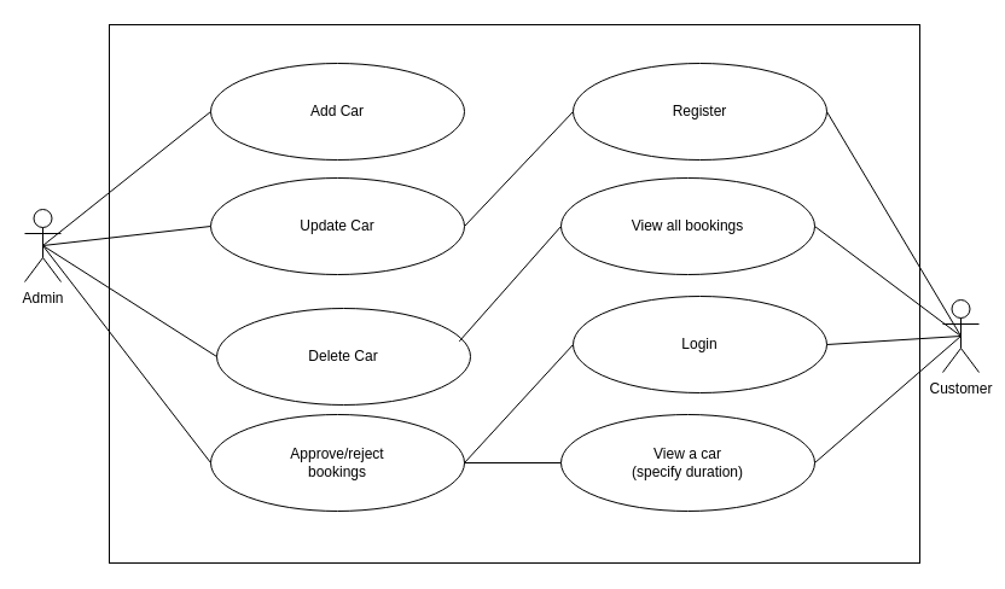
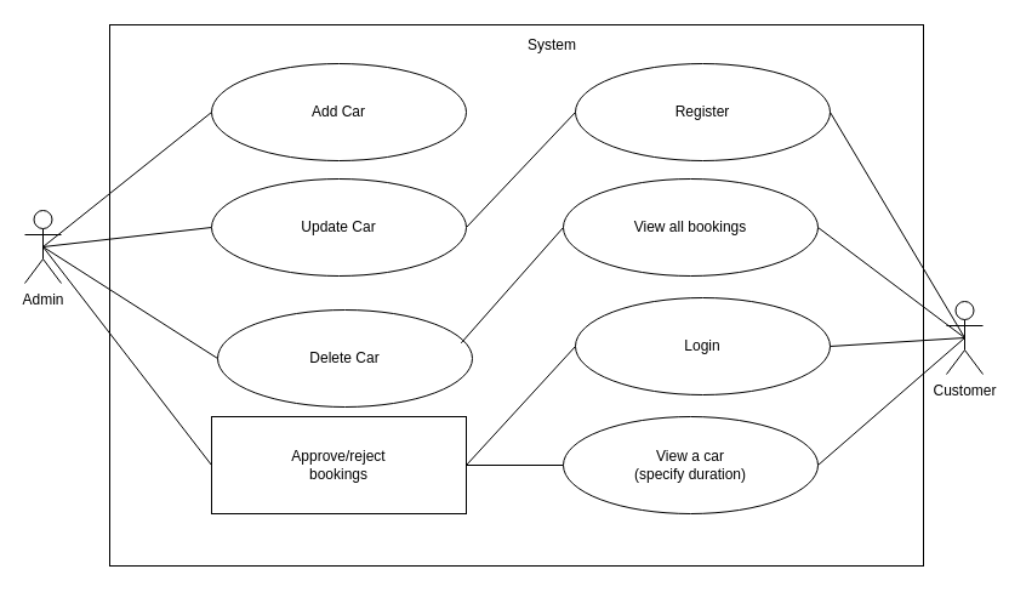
+ <mxCell id="14" value="System" style="text;html=1;align=center;verticalAlign=middle;whiteSpace=wrap;rounded=0;" vertex="1" parent="1"><mxGeometry x="425" y="22" width="60" height="30" as="geometry" /></mxCell>
- <mxCell id="4" value="Approve/reject&lt;div&gt;bookings&lt;/div&gt;" style="ellipse;whiteSpace=wrap;html=1;" vertex="1" parent="1"><mxGeometry x="174" y="343" width="210" height="80" as="geometry" /></mxCell>
+ <mxCell id="4" value="Approve/reject&lt;div&gt;bookings&lt;/div&gt;" style="whiteSpace=wrap;html=1;rounded=0;" vertex="1" parent="1"><mxGeometry x="174" y="343" width="210" height="80" as="geometry" /></mxCell>
